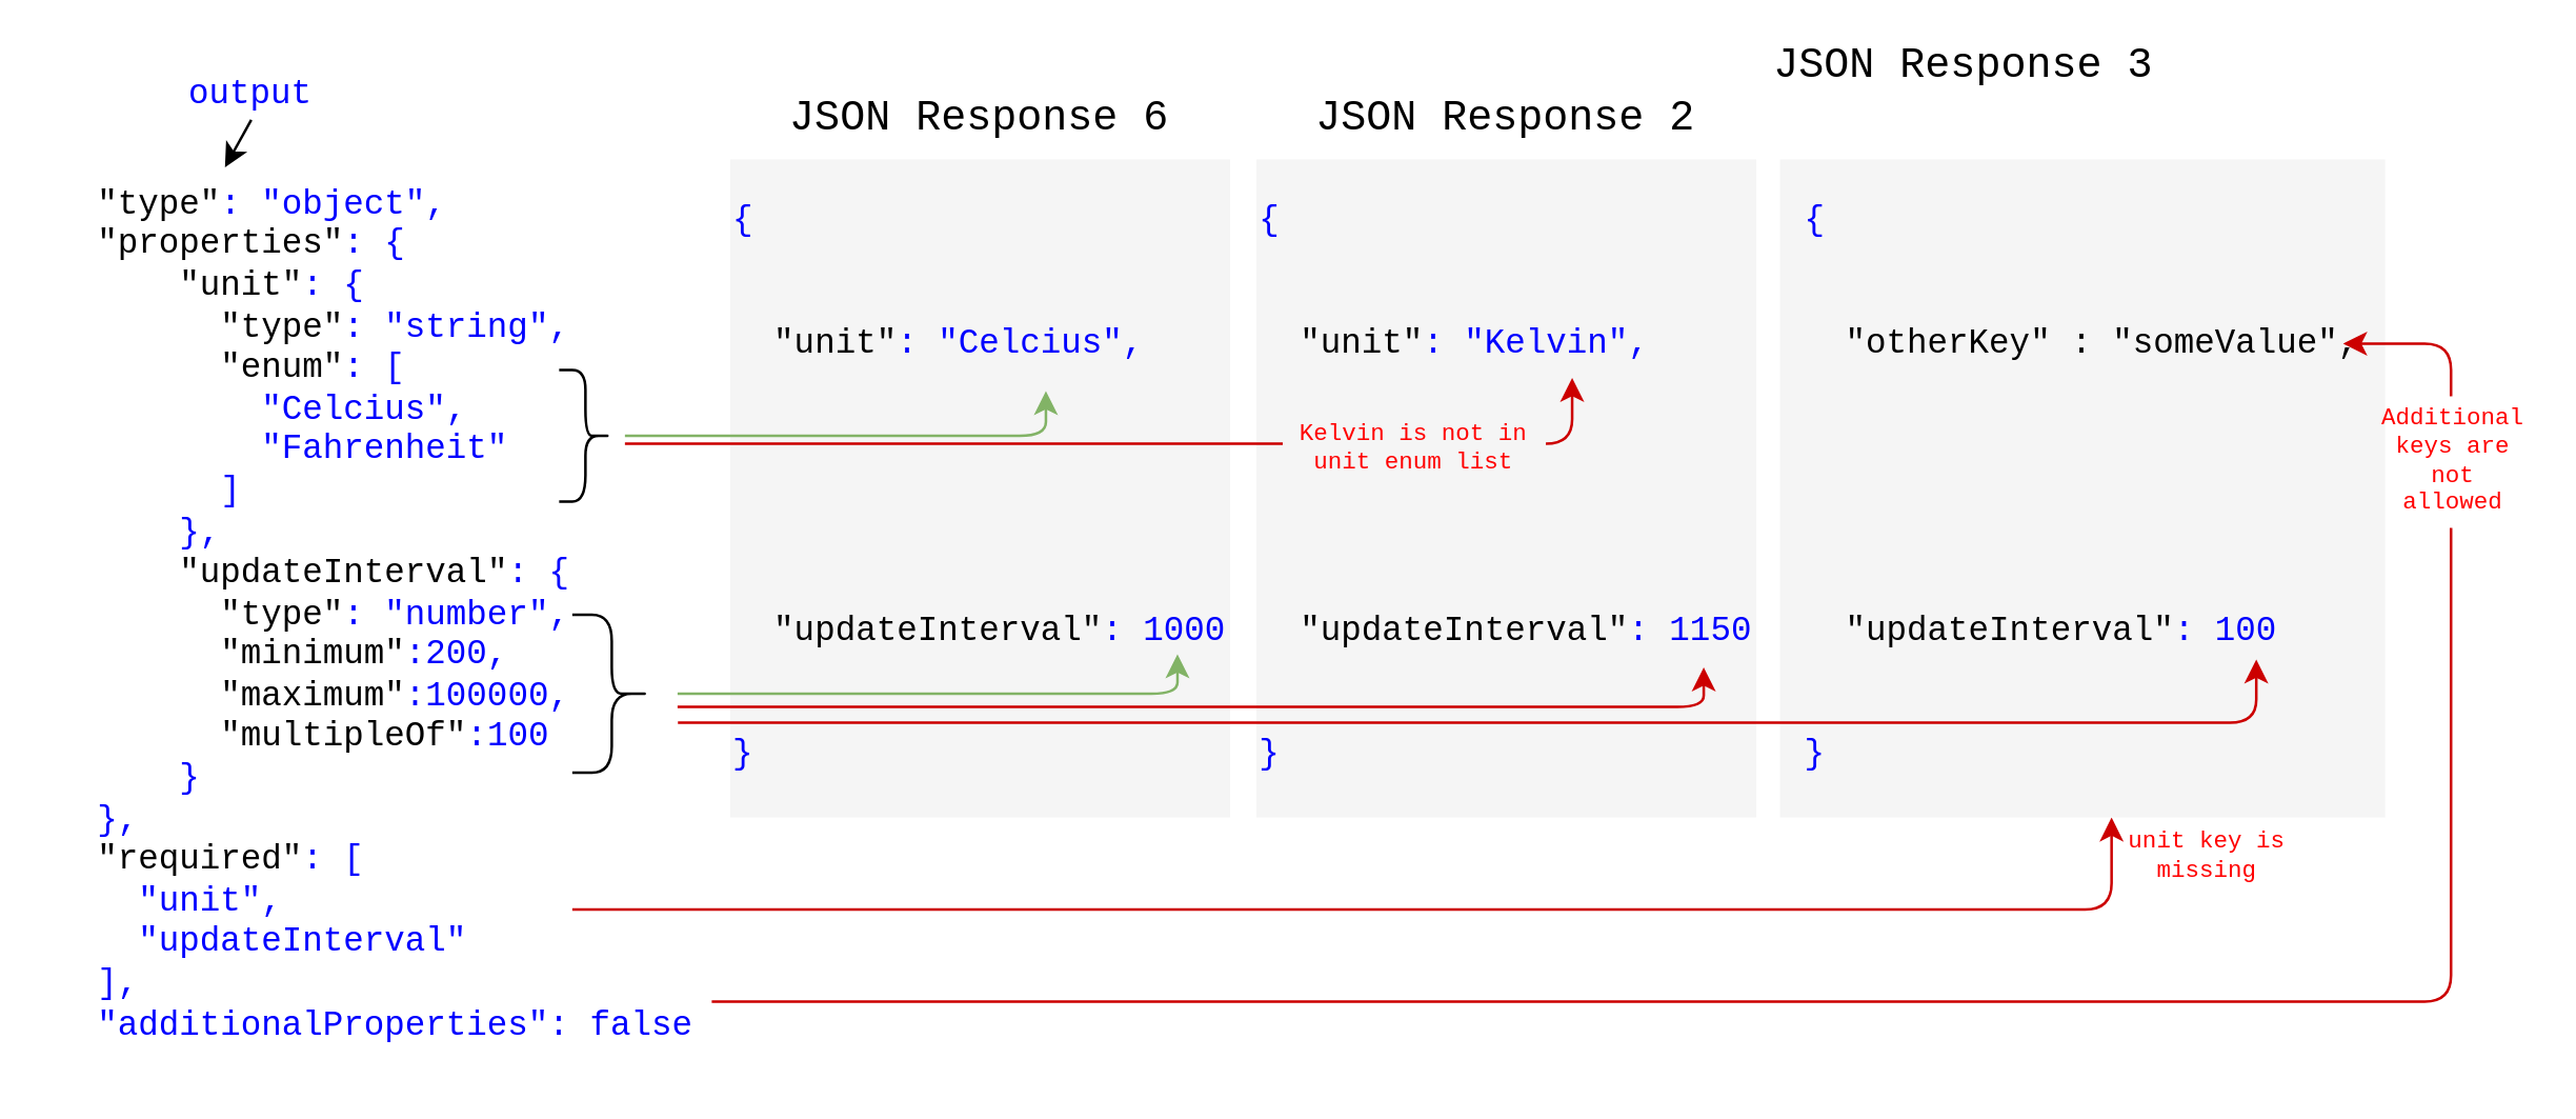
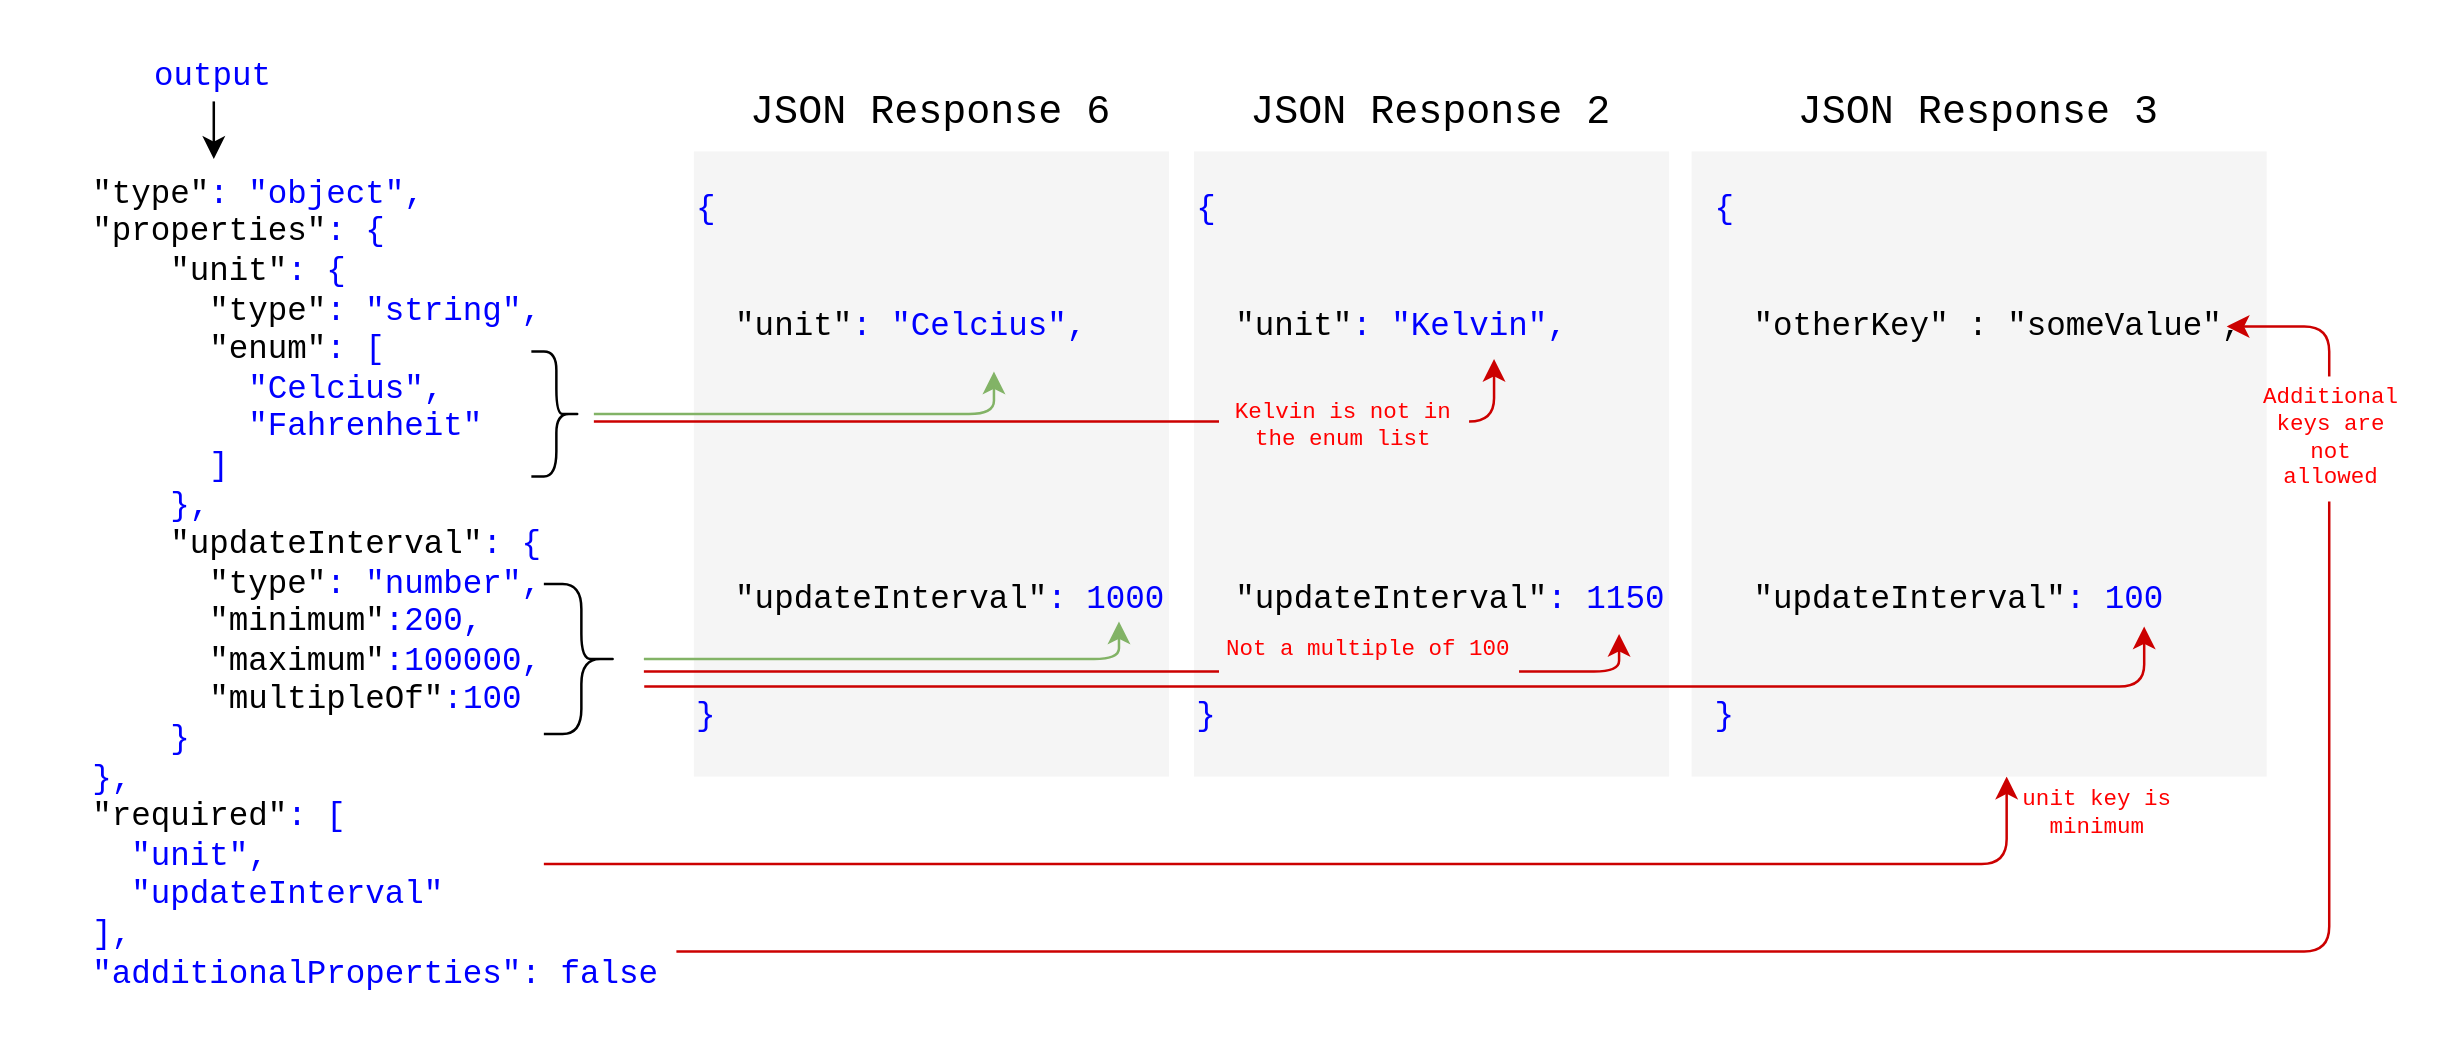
- <mxCell id="23" value="JSON Response 3" style="text;html=1;strokeColor=none;fillColor=none;align=center;verticalAlign=middle;whiteSpace=wrap;fontFamily=Courier New;fontSize=16;fontColor=#000000;" vertex="1" parent="1"><mxGeometry x="671" y="10" width="150" height="30" as="geometry" /></mxCell>
+ <mxCell id="23" value="JSON Response 3" style="text;html=1;strokeColor=none;fillColor=none;align=center;verticalAlign=middle;whiteSpace=wrap;fontFamily=Courier New;fontSize=16;fontColor=#000000;" vertex="1" parent="1"><mxGeometry x="716" y="30" width="150" height="30" as="geometry" /></mxCell>
- <mxCell id="2" value="output" style="text;html=1;strokeColor=none;fillColor=none;align=center;verticalAlign=middle;whiteSpace=wrap;fontFamily=Courier New;fontSize=13;fontColor=#0000FF;" parent="1" vertex="1"><mxGeometry x="50" y="25" width="90" height="20" as="geometry" /></mxCell>
+ <mxCell id="2" value="output" style="text;html=1;strokeColor=none;fillColor=none;align=center;verticalAlign=middle;whiteSpace=wrap;fontFamily=Courier New;fontSize=13;fontColor=#0000FF;" parent="1" vertex="1"><mxGeometry x="40" y="20" width="90" height="20" as="geometry" /></mxCell>
- <mxCell id="16" value="Kelvin is not in unit enum list" style="text;html=1;strokeColor=none;fillColor=#f5f5f5;align=center;verticalAlign=middle;whiteSpace=wrap;fontFamily=Courier New;fontSize=9;fontColor=#FF0000;" parent="1" vertex="1"><mxGeometry x="487" y="150" width="100" height="40" as="geometry" /></mxCell>
+ <mxCell id="16" value="Kelvin is not in the enum list" style="text;html=1;strokeColor=none;fillColor=#f5f5f5;align=center;verticalAlign=middle;whiteSpace=wrap;fontFamily=Courier New;fontSize=9;fontColor=#FF0000;" parent="1" vertex="1"><mxGeometry x="487" y="150" width="100" height="40" as="geometry" /></mxCell>
+ <mxCell id="17" value="Not a multiple of 100" style="text;html=1;strokeColor=none;fillColor=#f5f5f5;align=center;verticalAlign=middle;whiteSpace=wrap;fontFamily=Courier New;fontSize=9;fontColor=#FF0000;" parent="1" vertex="1"><mxGeometry x="487" y="250" width="120" height="20" as="geometry" /></mxCell>
- <mxCell id="18" value="unit key is missing" style="text;html=1;strokeColor=none;fillColor=none;align=center;verticalAlign=middle;whiteSpace=wrap;fontFamily=Courier New;fontSize=9;fontColor=#FF0000;" parent="1" vertex="1"><mxGeometry x="807" y="310" width="63" height="30" as="geometry" /></mxCell>
+ <mxCell id="18" value="unit key is minimum" style="text;html=1;strokeColor=none;fillColor=none;align=center;verticalAlign=middle;whiteSpace=wrap;fontFamily=Courier New;fontSize=9;fontColor=#FF0000;" parent="1" vertex="1"><mxGeometry x="807" y="310" width="63" height="30" as="geometry" /></mxCell>
